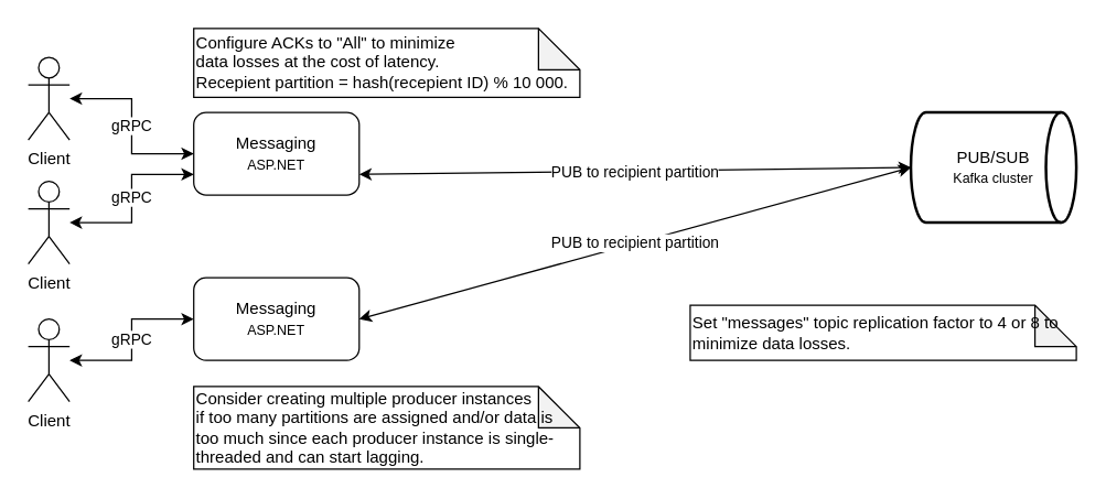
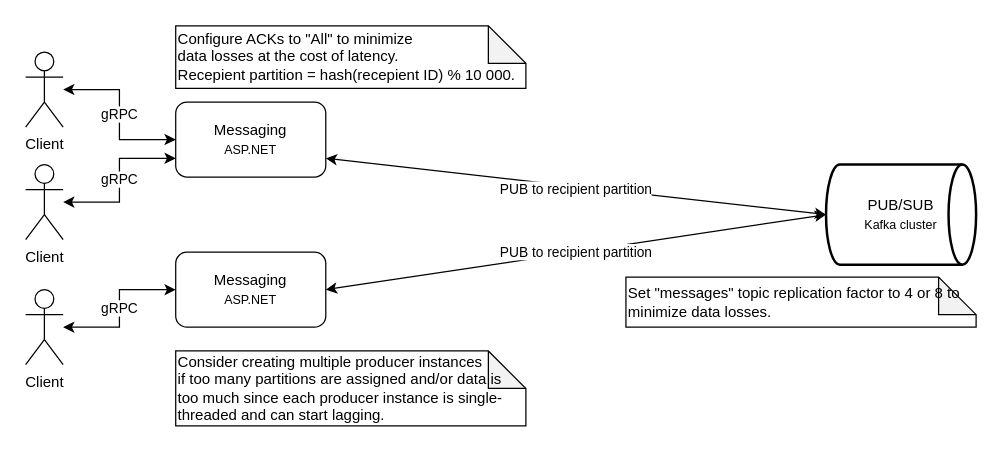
- <mxCell id="12" value="PUB/SUB&lt;br&gt;&lt;font style=&quot;font-size: 10px&quot;&gt;Kafka cluster&lt;/font&gt;" style="strokeWidth=2;html=1;shape=mxgraph.flowchart.direct_data;whiteSpace=wrap;" parent="1" vertex="1"><mxGeometry x="660" y="81" width="120" height="80" as="geometry" /></mxCell>
+ <mxCell id="12" value="PUB/SUB&lt;br&gt;&lt;font style=&quot;font-size: 10px&quot;&gt;Kafka cluster&lt;/font&gt;" style="strokeWidth=2;html=1;shape=mxgraph.flowchart.direct_data;whiteSpace=wrap;" parent="1" vertex="1"><mxGeometry x="660" y="131" width="120" height="80" as="geometry" /></mxCell>
